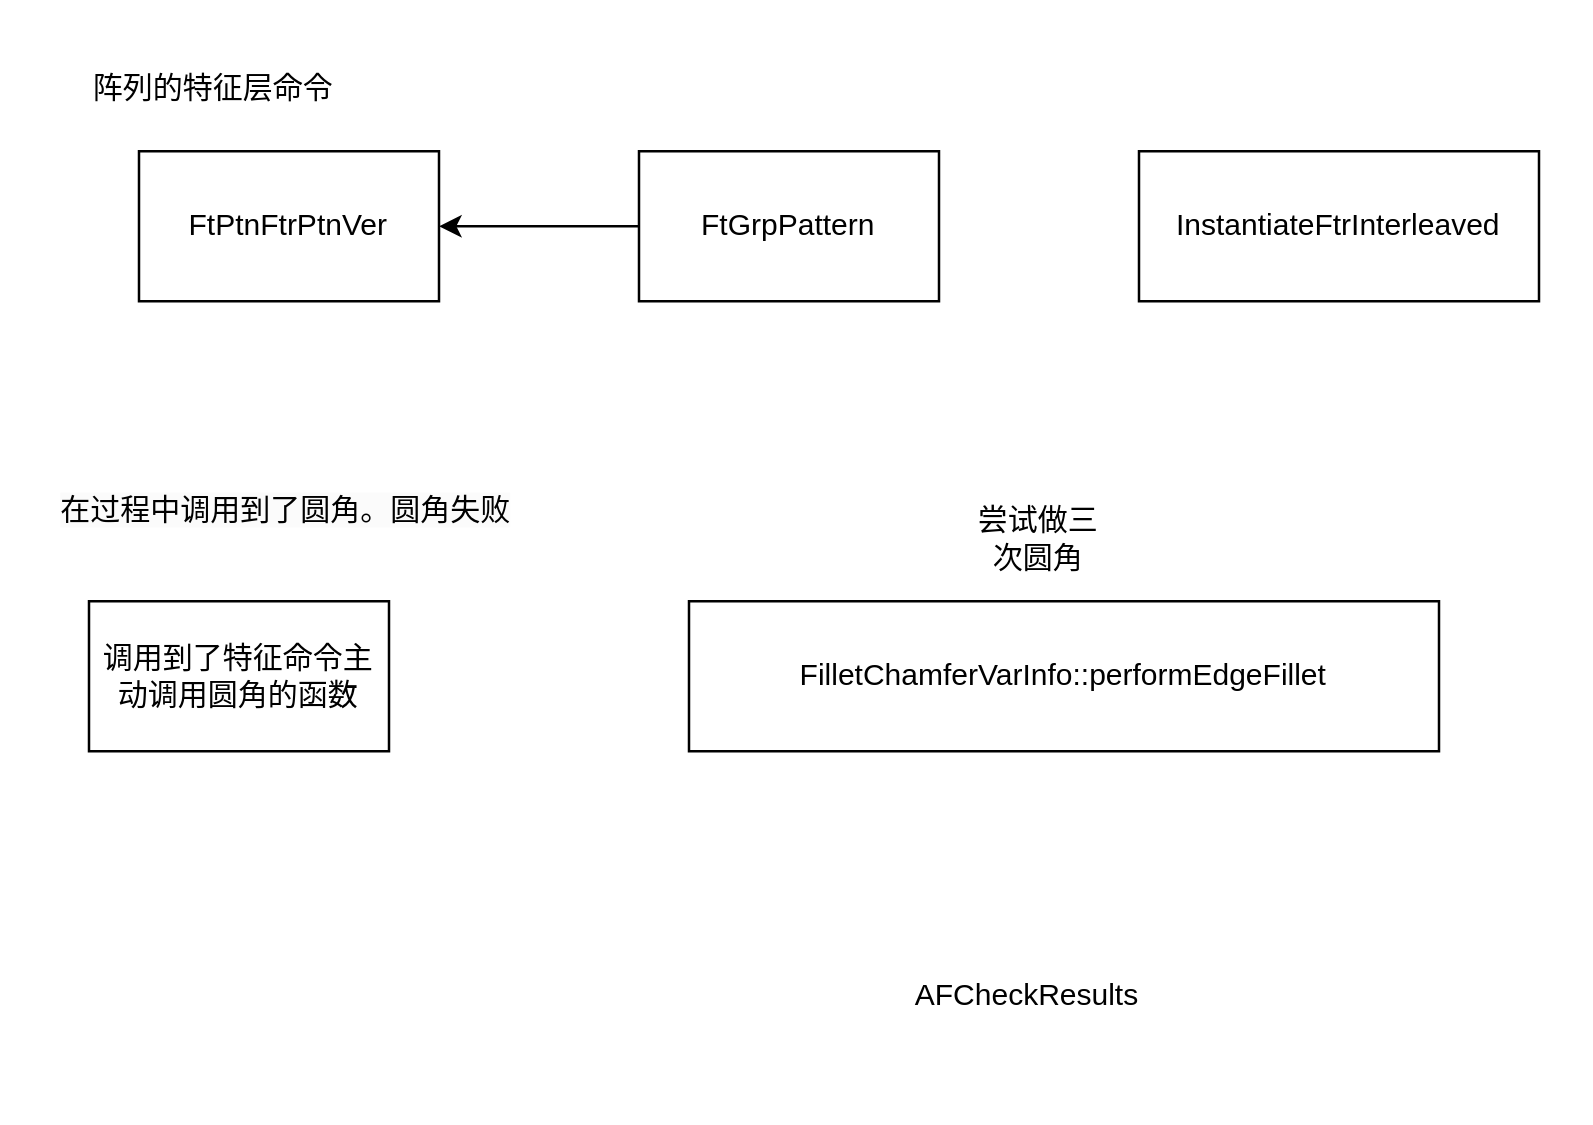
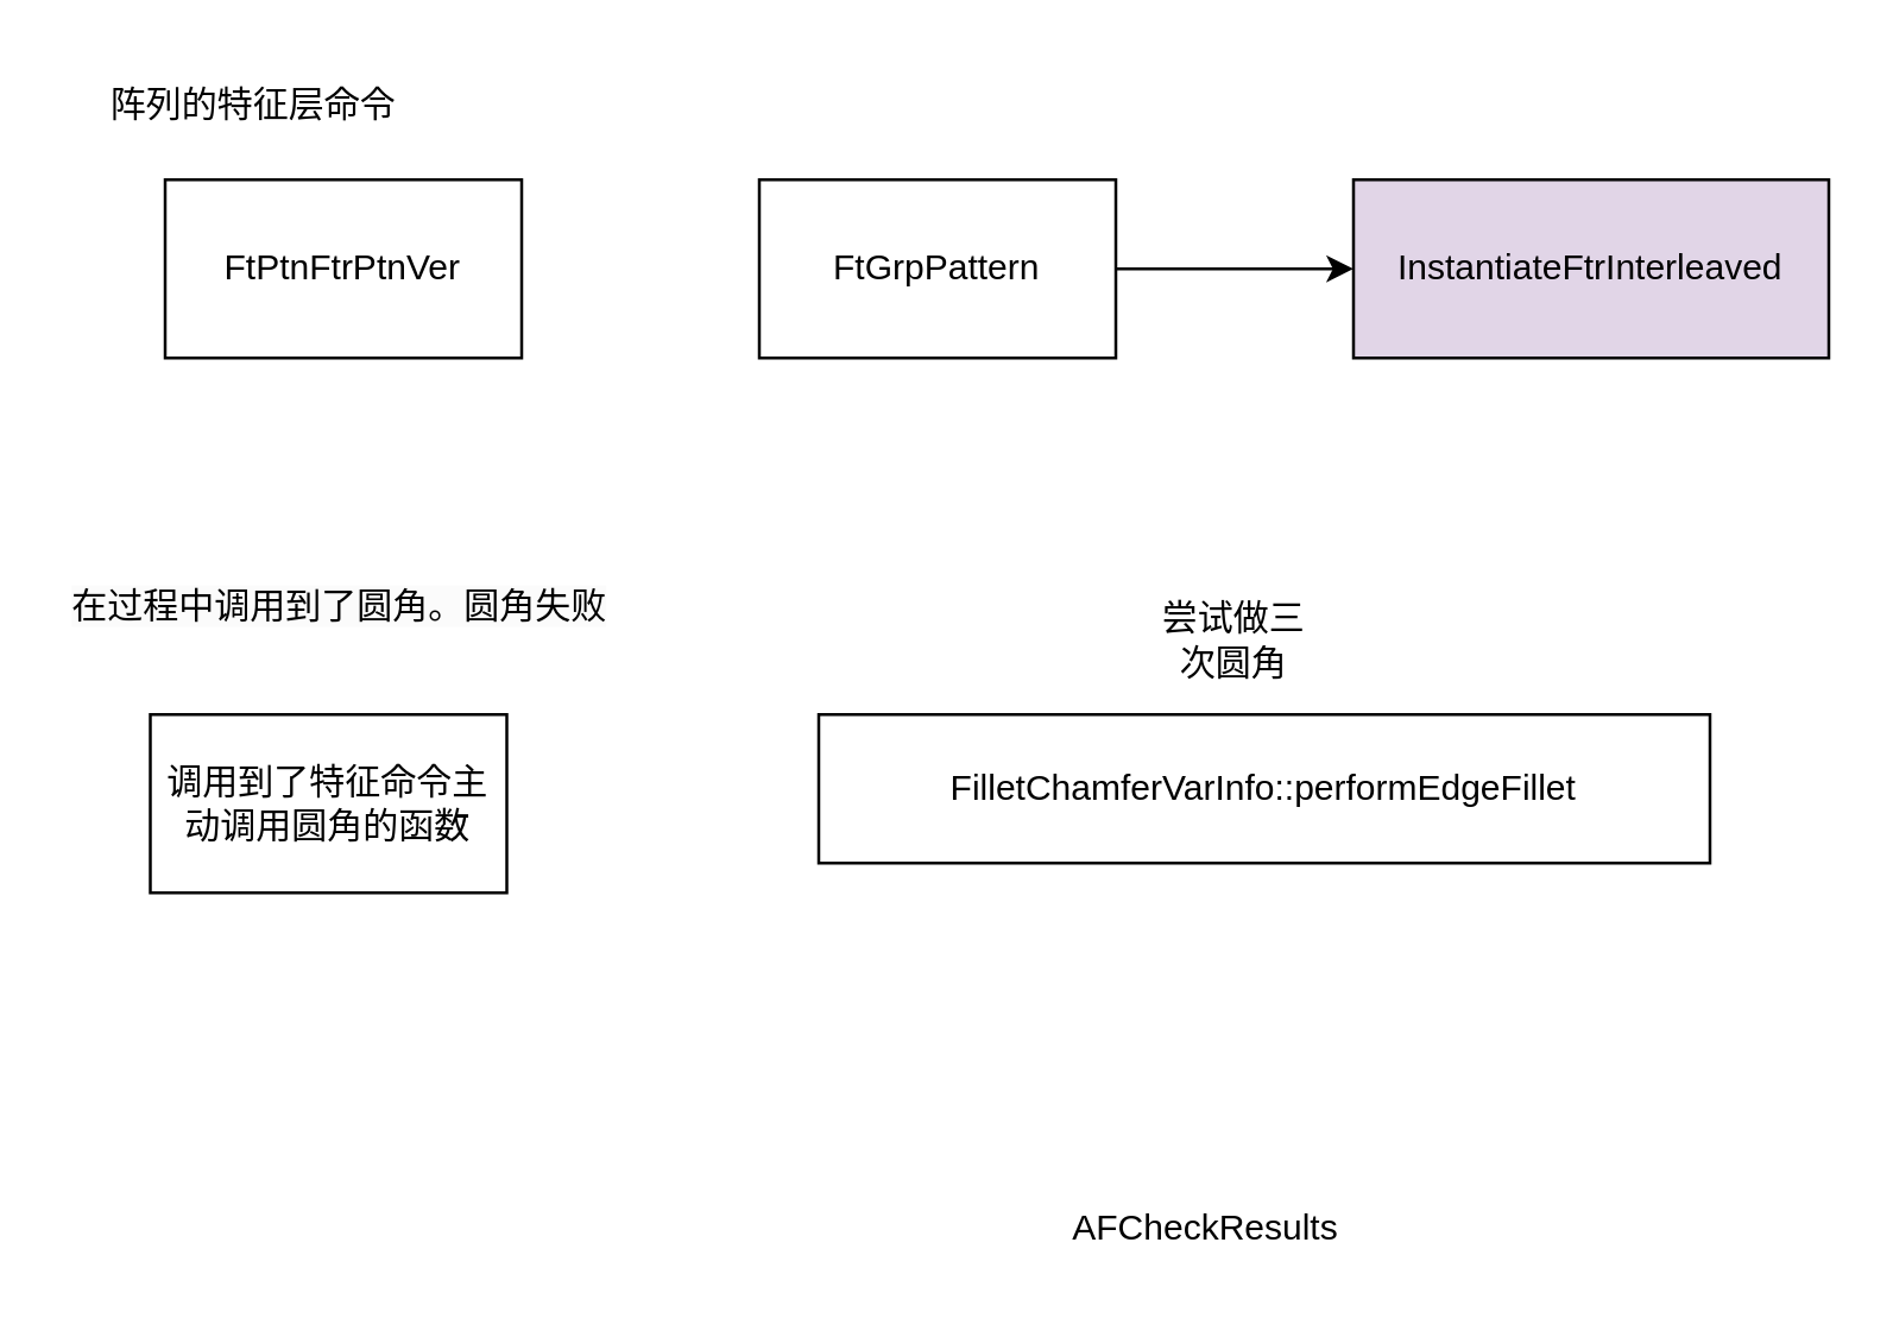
- <mxCell id="4" value="" style="edgeStyle=orthogonalEdgeStyle;rounded=0;orthogonalLoop=1;jettySize=auto;html=1;" edge="1" parent="1" source="5" target="2"><mxGeometry relative="1" as="geometry" /></mxCell>
+ <mxCell id="4" value="" style="edgeStyle=orthogonalEdgeStyle;rounded=0;orthogonalLoop=1;jettySize=auto;html=1;" edge="1" parent="1" source="5" target="6"><mxGeometry relative="1" as="geometry" /></mxCell>
- <mxCell id="6" value="InstantiateFtrInterleaved" style="whiteSpace=wrap;html=1;rounded=0;" vertex="1" parent="1"><mxGeometry x="455" y="60" width="160" height="60" as="geometry" /></mxCell>
+ <mxCell id="6" value="InstantiateFtrInterleaved" style="whiteSpace=wrap;html=1;rounded=0;fillColor=#e1d5e7;" vertex="1" parent="1"><mxGeometry x="455" y="60" width="160" height="60" as="geometry" /></mxCell>
- <mxCell id="7" value="调用到了特征命令主动调用圆角的函数" style="rounded=0;whiteSpace=wrap;html=1;" vertex="1" parent="1"><mxGeometry x="35" y="240" width="120" height="60" as="geometry" /></mxCell>
+ <mxCell id="7" value="调用到了特征命令主动调用圆角的函数" style="rounded=0;whiteSpace=wrap;html=1;" vertex="1" parent="1"><mxGeometry x="50" y="240" width="120" height="60" as="geometry" /></mxCell>
- <mxCell id="9" value="FilletChamferVarInfo::performEdgeFillet" style="whiteSpace=wrap;html=1;" vertex="1" parent="1"><mxGeometry x="275" y="240" width="300" height="60" as="geometry" /></mxCell>
+ <mxCell id="9" value="FilletChamferVarInfo::performEdgeFillet" style="whiteSpace=wrap;html=1;" vertex="1" parent="1"><mxGeometry x="275" y="240" width="300" height="50" as="geometry" /></mxCell>
- <mxCell id="10" value="AFCheckResults" style="text;html=1;align=center;verticalAlign=middle;resizable=0;points=[];autosize=1;strokeColor=none;fillColor=none;" vertex="1" parent="1"><mxGeometry x="355" y="383" width="110" height="30" as="geometry" /></mxCell>
+ <mxCell id="10" value="AFCheckResults" style="text;html=1;align=center;verticalAlign=middle;resizable=0;points=[];autosize=1;strokeColor=none;fillColor=none;" vertex="1" parent="1"><mxGeometry x="350" y="398" width="110" height="30" as="geometry" /></mxCell>
